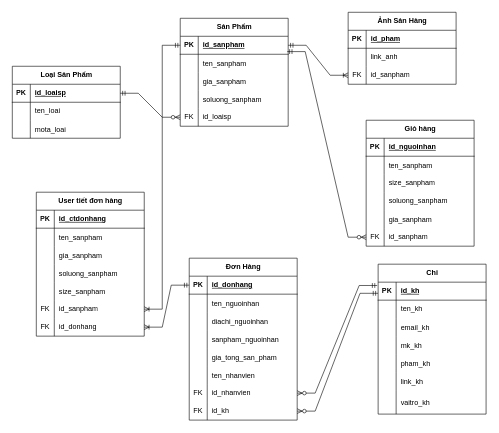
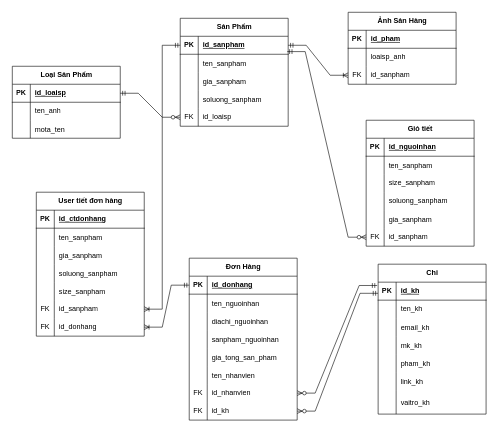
- <mxCell id="107" value="link_anh" style="shape=partialRectangle;connectable=0;fillColor=none;top=0;left=0;bottom=0;right=0;align=left;spacingLeft=6;overflow=hidden;whiteSpace=wrap;html=1;" vertex="1" parent="105"><mxGeometry x="30" width="150" height="30" as="geometry"><mxRectangle width="150" height="30" as="alternateBounds" /></mxGeometry></mxCell>
+ <mxCell id="107" value="loaisp_anh" style="shape=partialRectangle;connectable=0;fillColor=none;top=0;left=0;bottom=0;right=0;align=left;spacingLeft=6;overflow=hidden;whiteSpace=wrap;html=1;" vertex="1" parent="105"><mxGeometry x="30" width="150" height="30" as="geometry"><mxRectangle width="150" height="30" as="alternateBounds" /></mxGeometry></mxCell>
- <mxCell id="24" value="ten_loai" style="shape=partialRectangle;connectable=0;fillColor=none;top=0;left=0;bottom=0;right=0;align=left;spacingLeft=6;overflow=hidden;whiteSpace=wrap;html=1;" vertex="1" parent="22"><mxGeometry x="30" width="150" height="30" as="geometry"><mxRectangle width="150" height="30" as="alternateBounds" /></mxGeometry></mxCell>
+ <mxCell id="24" value="ten_anh" style="shape=partialRectangle;connectable=0;fillColor=none;top=0;left=0;bottom=0;right=0;align=left;spacingLeft=6;overflow=hidden;whiteSpace=wrap;html=1;" vertex="1" parent="22"><mxGeometry x="30" width="150" height="30" as="geometry"><mxRectangle width="150" height="30" as="alternateBounds" /></mxGeometry></mxCell>
- <mxCell id="112" value="Giỏ hàng" style="shape=table;startSize=30;container=1;collapsible=1;childLayout=tableLayout;fixedRows=1;rowLines=0;fontStyle=1;align=center;resizeLast=1;html=1;" vertex="1" parent="1"><mxGeometry x="610" y="200" width="180" height="210" as="geometry" /></mxCell>
+ <mxCell id="112" value="Giỏ tiết" style="shape=table;startSize=30;container=1;collapsible=1;childLayout=tableLayout;fixedRows=1;rowLines=0;fontStyle=1;align=center;resizeLast=1;html=1;" vertex="1" parent="1"><mxGeometry x="610" y="200" width="180" height="210" as="geometry" /></mxCell>
- <mxCell id="27" value="mota_loai" style="shape=partialRectangle;connectable=0;fillColor=none;top=0;left=0;bottom=0;right=0;align=left;spacingLeft=6;overflow=hidden;" vertex="1" parent="25"><mxGeometry x="30" width="150" height="30" as="geometry"><mxRectangle width="150" height="30" as="alternateBounds" /></mxGeometry></mxCell>
+ <mxCell id="27" value="mota_ten" style="shape=partialRectangle;connectable=0;fillColor=none;top=0;left=0;bottom=0;right=0;align=left;spacingLeft=6;overflow=hidden;" vertex="1" parent="25"><mxGeometry x="30" width="150" height="30" as="geometry"><mxRectangle width="150" height="30" as="alternateBounds" /></mxGeometry></mxCell>
